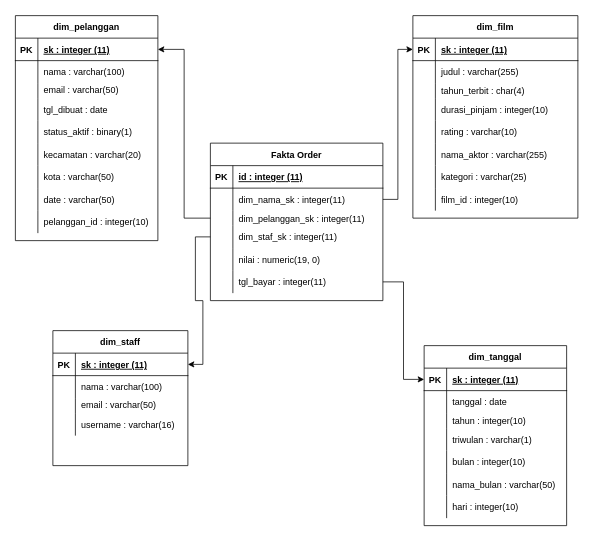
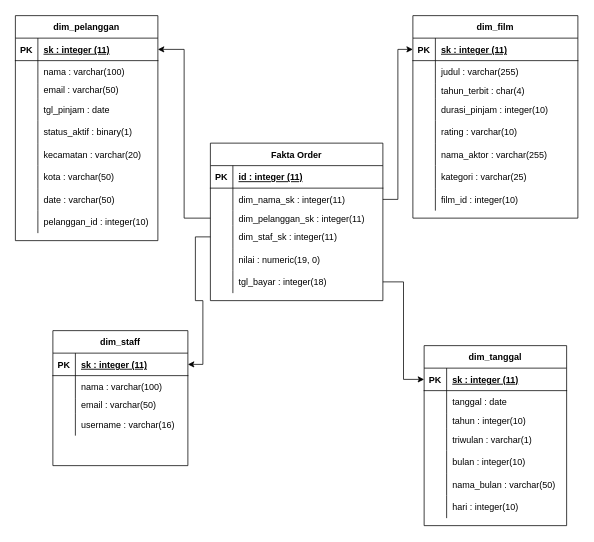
- <mxCell id="29" value="tgl_dibuat : date" style="shape=partialRectangle;connectable=0;fillColor=none;top=0;left=0;bottom=0;right=0;align=left;spacingLeft=6;overflow=hidden;" parent="27" vertex="1"><mxGeometry x="30" width="160" height="30" as="geometry" /></mxCell>
+ <mxCell id="29" value="tgl_pinjam : date" style="shape=partialRectangle;connectable=0;fillColor=none;top=0;left=0;bottom=0;right=0;align=left;spacingLeft=6;overflow=hidden;" parent="27" vertex="1"><mxGeometry x="30" width="160" height="30" as="geometry" /></mxCell>
- <mxCell id="110" value="tgl_bayar : integer(11)" style="shape=partialRectangle;connectable=0;fillColor=none;top=0;left=0;bottom=0;right=0;align=left;spacingLeft=6;overflow=hidden;" parent="108" vertex="1"><mxGeometry x="30" width="200" height="30" as="geometry" /></mxCell>
+ <mxCell id="110" value="tgl_bayar : integer(18)" style="shape=partialRectangle;connectable=0;fillColor=none;top=0;left=0;bottom=0;right=0;align=left;spacingLeft=6;overflow=hidden;" parent="108" vertex="1"><mxGeometry x="30" width="200" height="30" as="geometry" /></mxCell>
